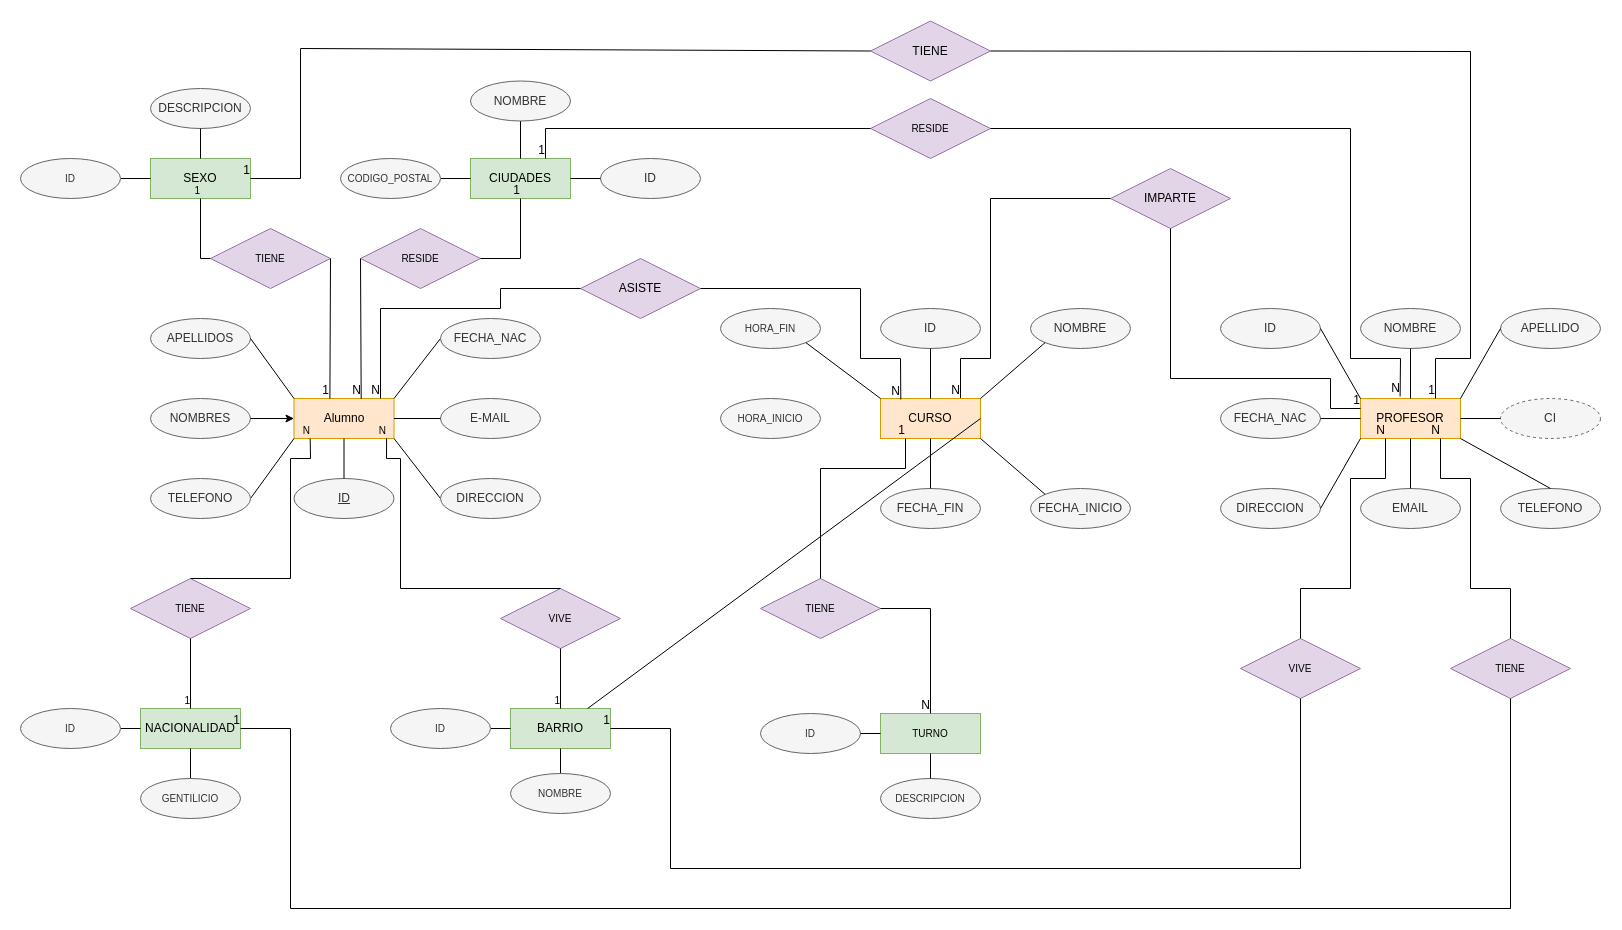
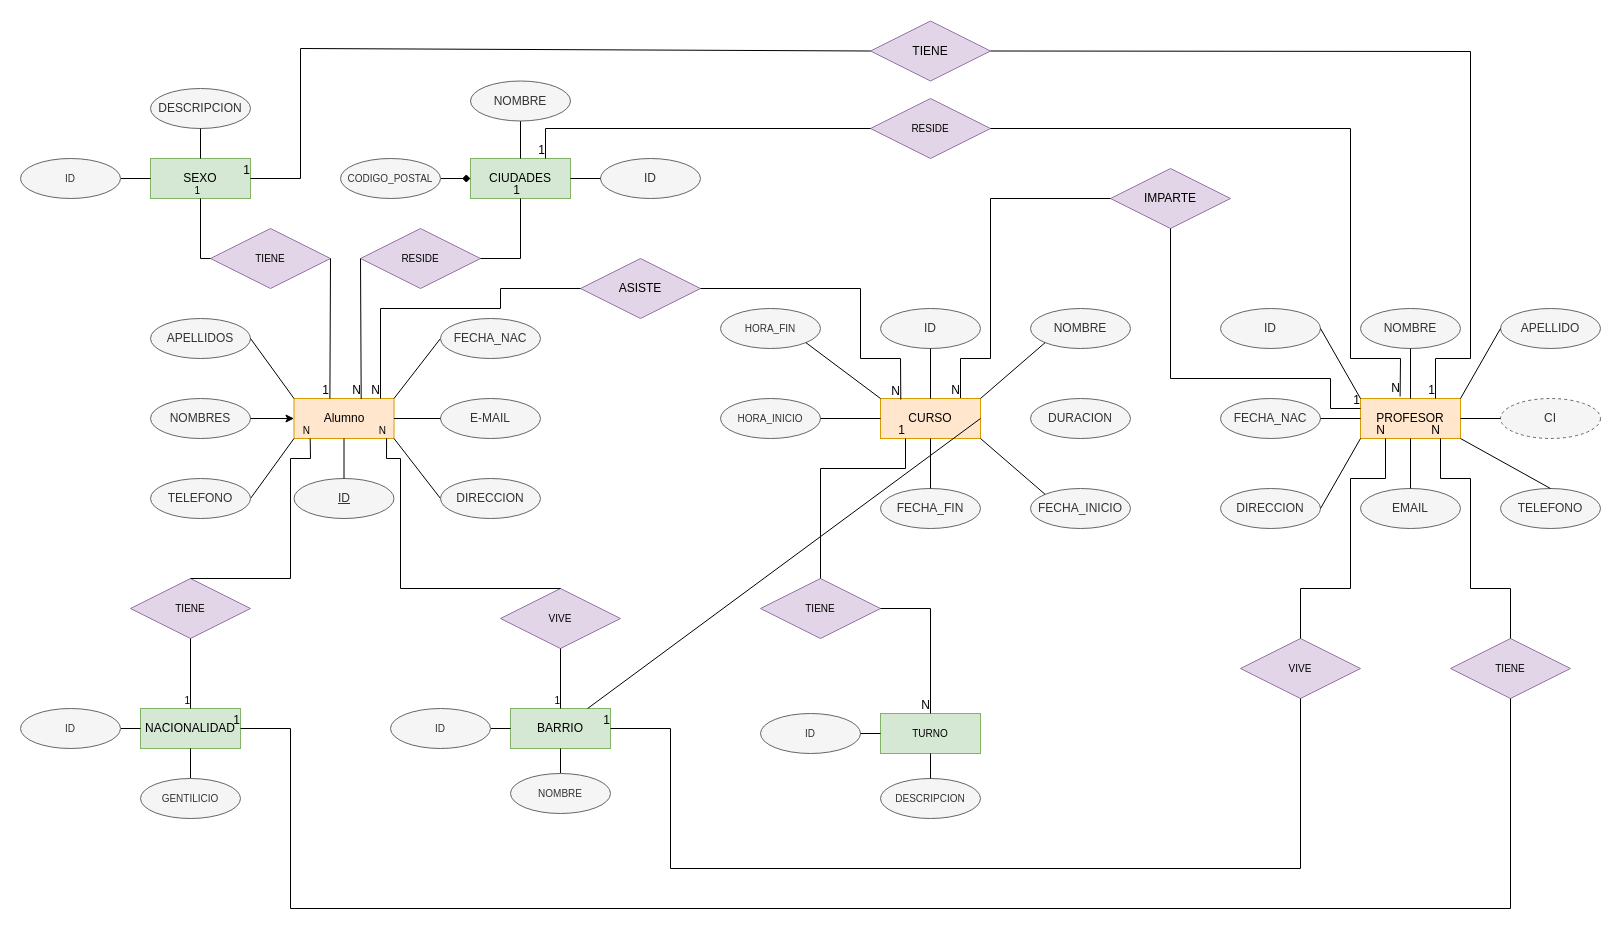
- <mxCell id="16" value="" style="endArrow=none;html=1;rounded=0;exitX=1;exitY=0.5;exitDx=0;exitDy=0;entryX=0;entryY=0.5;entryDx=0;entryDy=0;fontSize=12;spacing=2;" parent="1" source="56" target="14" edge="1"><mxGeometry relative="1" as="geometry"><mxPoint x="440" y="178" as="sourcePoint" /><mxPoint x="580" y="238" as="targetPoint" /></mxGeometry></mxCell>
+ <mxCell id="16" value="" style="endArrow=diamond;html=1;rounded=0;exitX=1;exitY=0.5;exitDx=0;exitDy=0;entryX=0;entryY=0.5;entryDx=0;entryDy=0;fontSize=12;spacing=2;" parent="1" source="56" target="14" edge="1"><mxGeometry relative="1" as="geometry"><mxPoint x="440" y="178" as="sourcePoint" /><mxPoint x="580" y="238" as="targetPoint" /></mxGeometry></mxCell>
+ <mxCell id="66" value="" style="endArrow=none;html=1;rounded=0;fontSize=10;entryX=0;entryY=0.5;entryDx=0;entryDy=0;exitX=1;exitY=0.5;exitDx=0;exitDy=0;" parent="1" source="62" target="47" edge="1"><mxGeometry relative="1" as="geometry"><mxPoint x="830" y="398" as="sourcePoint" /><mxPoint x="1020" y="478" as="targetPoint" /></mxGeometry></mxCell>
+ <mxCell id="49" value="DURACION" style="ellipse;whiteSpace=wrap;html=1;align=center;fontSize=12;fillColor=#f5f5f5;fontColor=#333333;strokeColor=#666666;rounded=0;" parent="1" vertex="1"><mxGeometry x="1030" y="398" width="100" height="40" as="geometry" /></mxCell>
